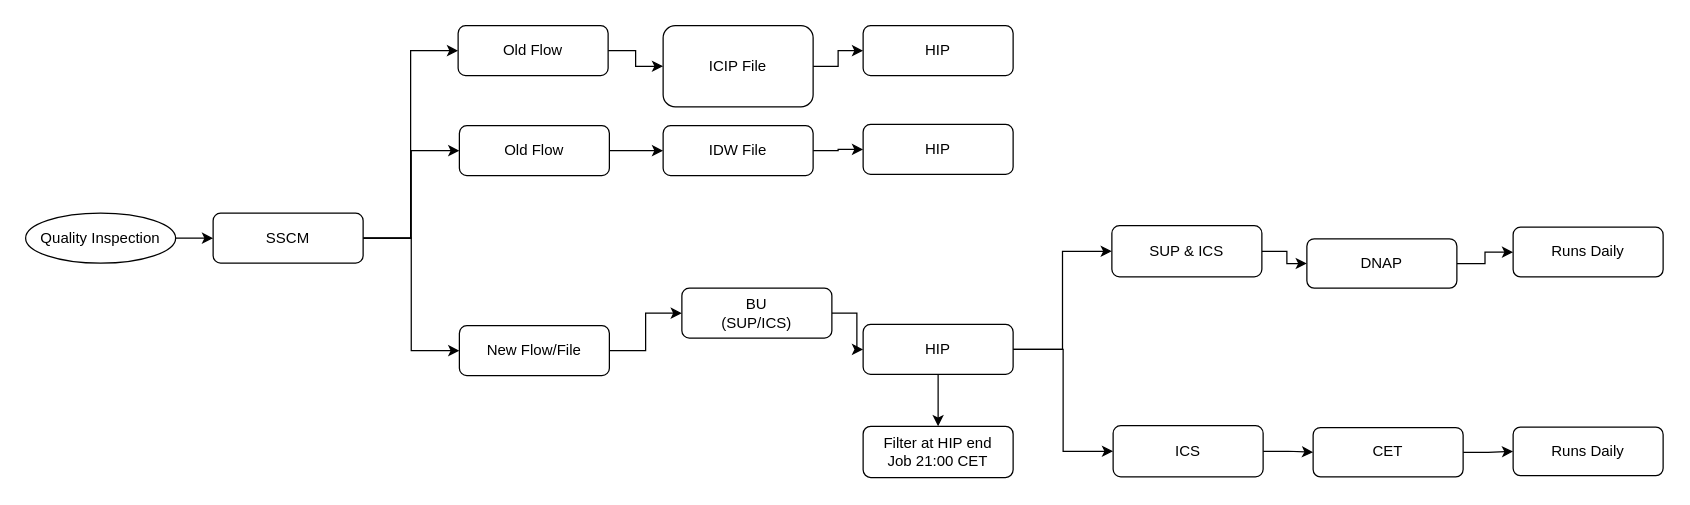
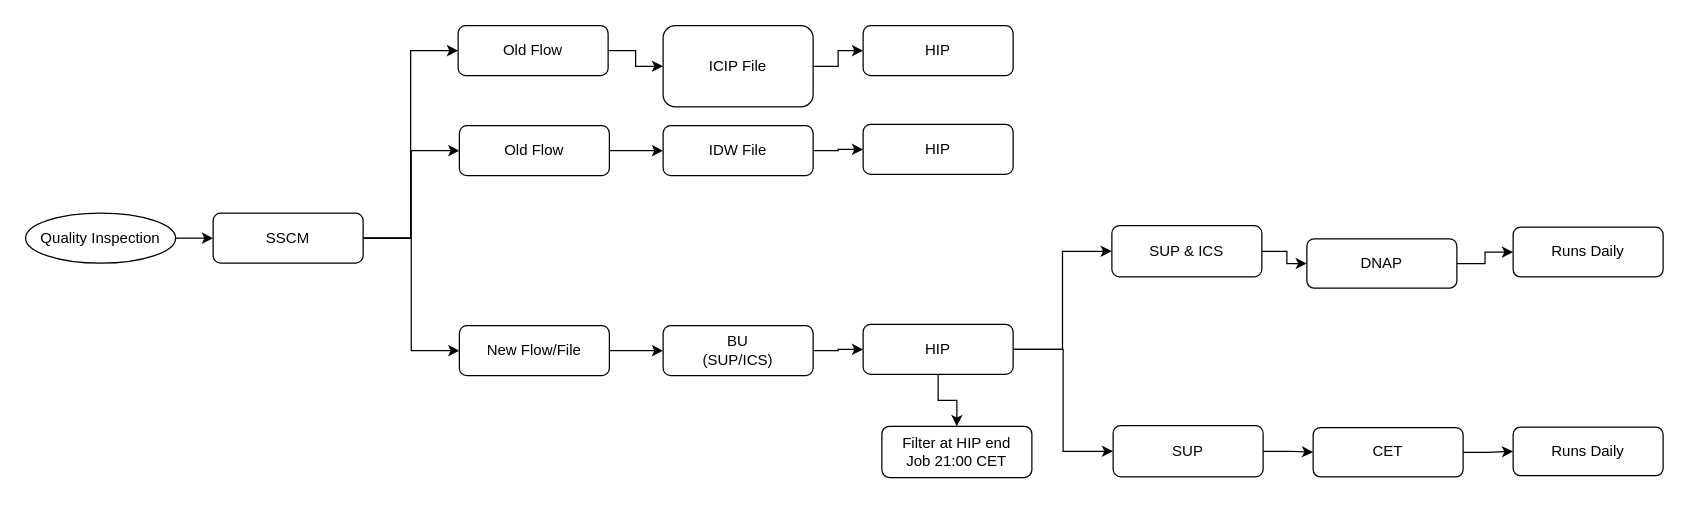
- <mxCell id="21" value="BU&lt;br&gt;(SUP/ICS)" style="whiteSpace=wrap;html=1;rounded=1;" vertex="1" parent="1"><mxGeometry x="545" y="230" width="120" height="40" as="geometry" /></mxCell>
+ <mxCell id="21" value="BU&lt;br&gt;(SUP/ICS)" style="whiteSpace=wrap;html=1;rounded=1;" vertex="1" parent="1"><mxGeometry x="530" y="260" width="120" height="40" as="geometry" /></mxCell>
- <mxCell id="34" value="Filter at HIP end&lt;br&gt;Job 21:00 CET" style="whiteSpace=wrap;html=1;rounded=1;" vertex="1" parent="1"><mxGeometry x="690" y="340.5" width="120" height="41" as="geometry" /></mxCell>
+ <mxCell id="34" value="Filter at HIP end&lt;br&gt;Job 21:00 CET" style="whiteSpace=wrap;html=1;rounded=1;" vertex="1" parent="1"><mxGeometry x="705" y="340.5" width="120" height="41" as="geometry" /></mxCell>
- <mxCell id="29" value="ICS" style="whiteSpace=wrap;html=1;rounded=1;" vertex="1" parent="1"><mxGeometry x="890" y="340" width="120" height="41" as="geometry" /></mxCell>
+ <mxCell id="29" value="SUP" style="whiteSpace=wrap;html=1;rounded=1;" vertex="1" parent="1"><mxGeometry x="890" y="340" width="120" height="41" as="geometry" /></mxCell>
